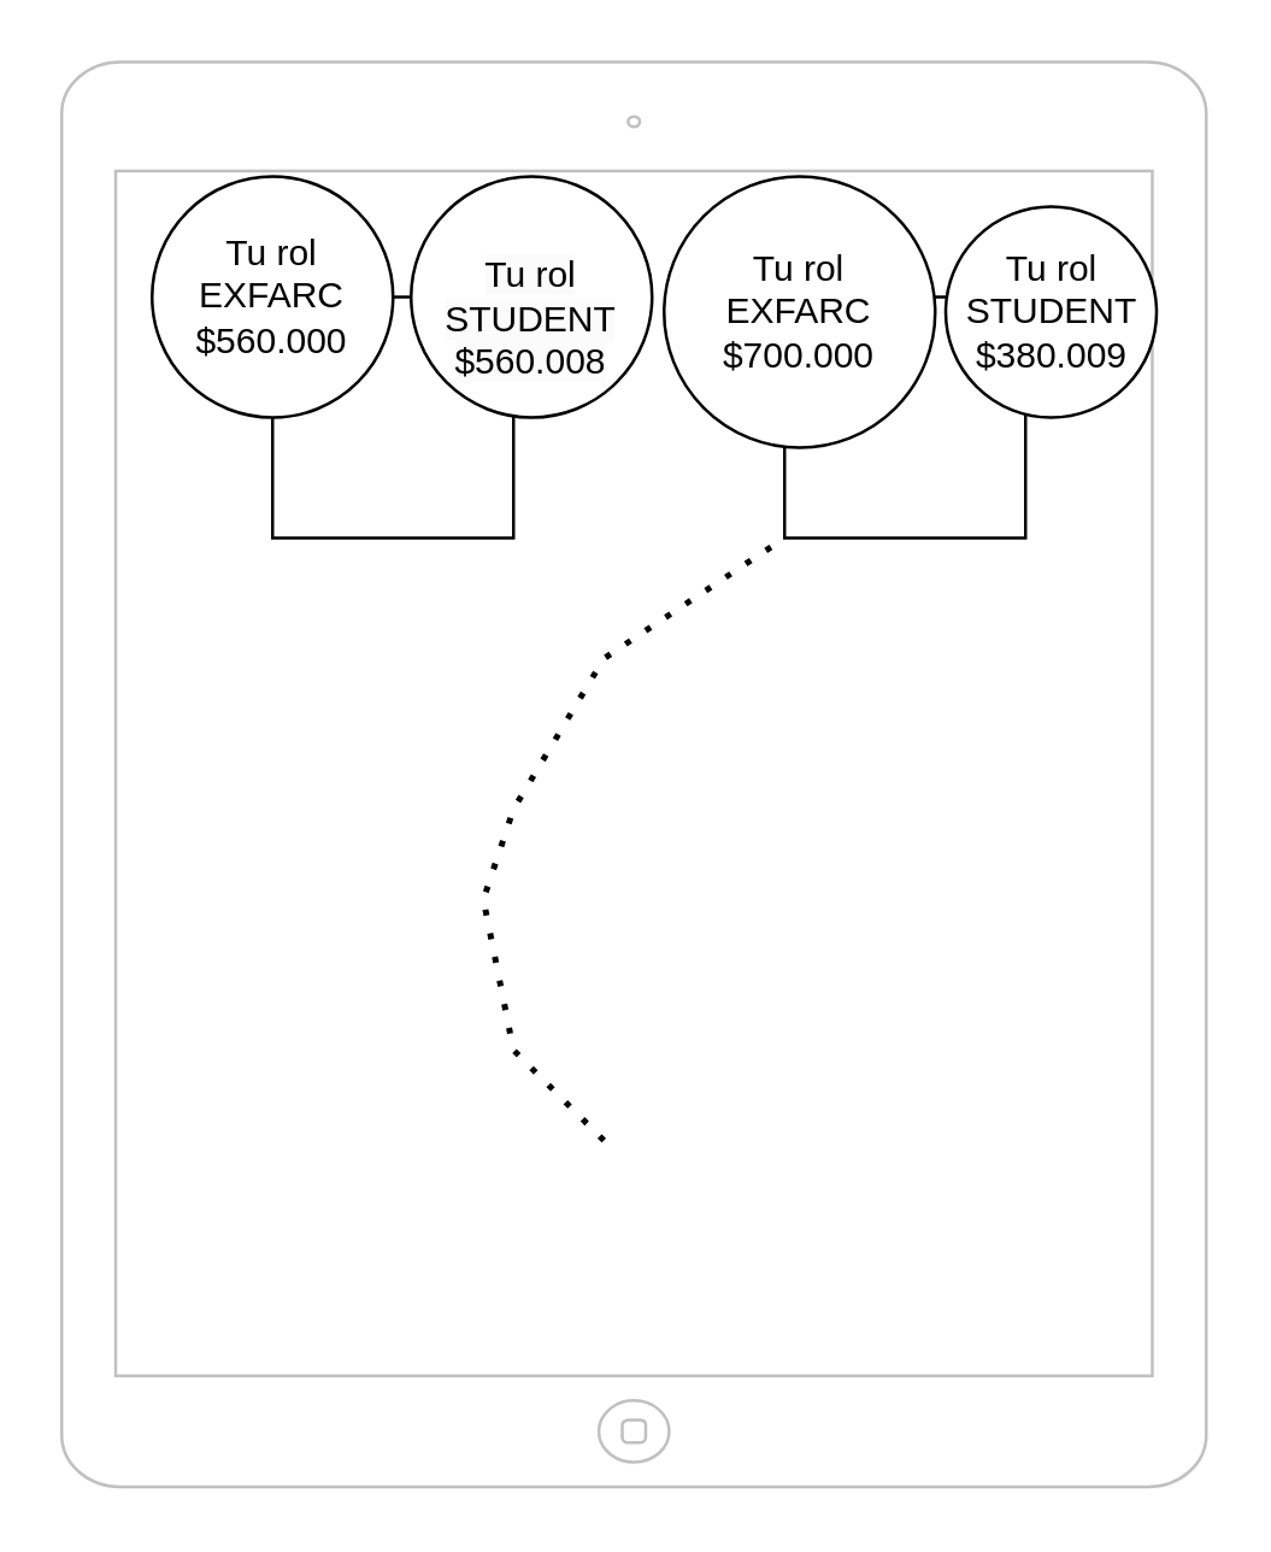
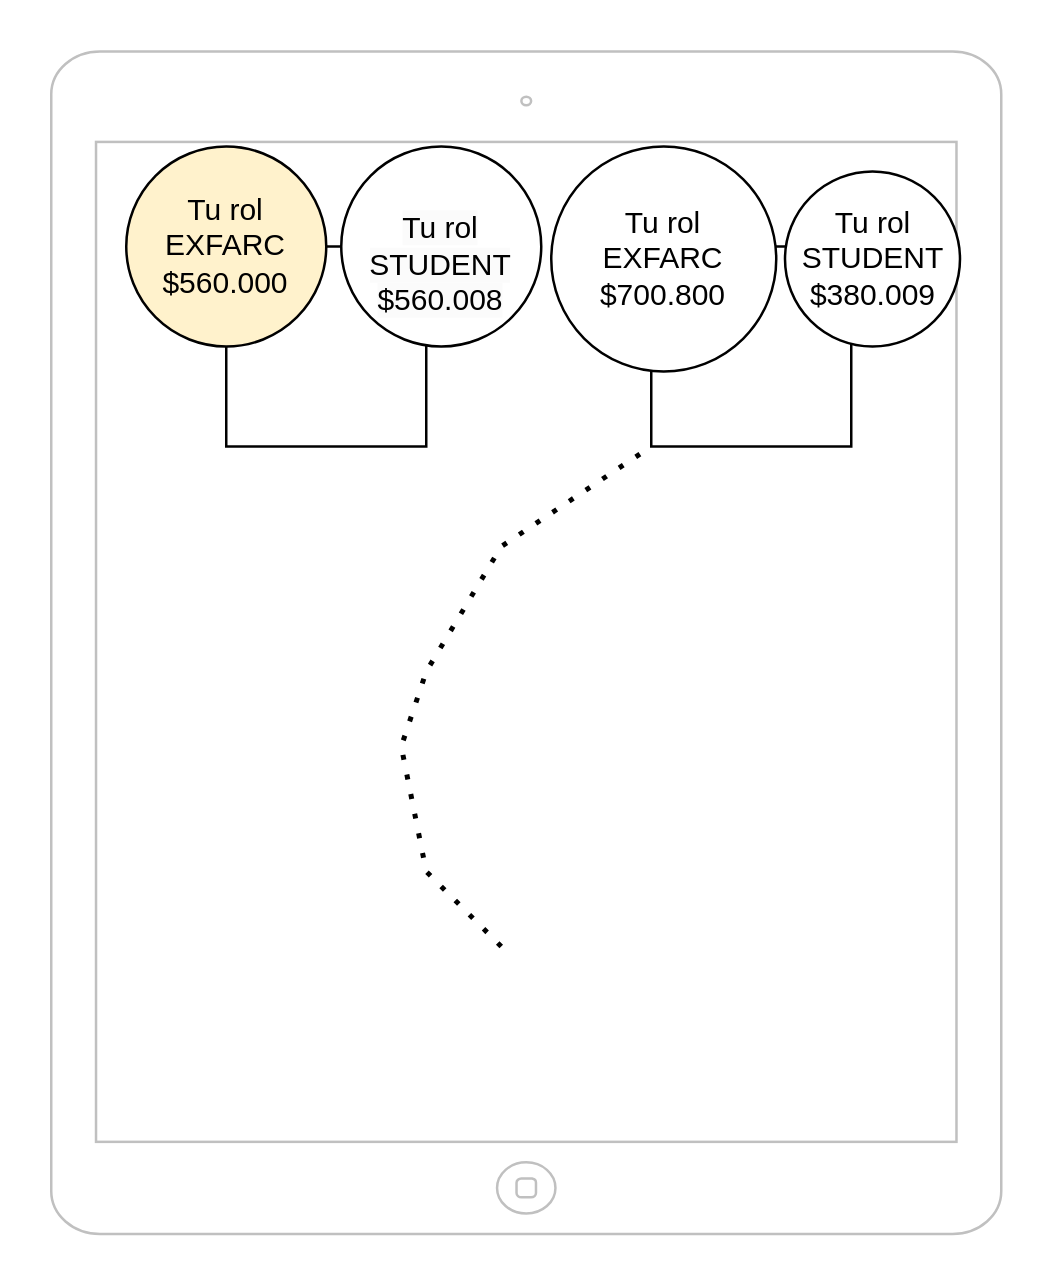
- <mxCell id="5" value="Tu rol&lt;br&gt;EXFARC&lt;br&gt;$560.000" style="ellipse;whiteSpace=wrap;html=1;aspect=fixed;" vertex="1" parent="1"><mxGeometry x="50" y="58" width="80" height="80" as="geometry" /></mxCell>
+ <mxCell id="5" value="Tu rol&lt;br&gt;EXFARC&lt;br&gt;$560.000" style="ellipse;whiteSpace=wrap;html=1;aspect=fixed;fillColor=#fff2cc;" vertex="1" parent="1"><mxGeometry x="50" y="58" width="80" height="80" as="geometry" /></mxCell>
- <mxCell id="9" value="Tu rol&lt;br style=&quot;border-color: var(--border-color);&quot;&gt;EXFARC&lt;br&gt;$700.000" style="ellipse;whiteSpace=wrap;html=1;aspect=fixed;" vertex="1" parent="1"><mxGeometry x="220" y="58" width="90" height="90" as="geometry" /></mxCell>
+ <mxCell id="9" value="Tu rol&lt;br style=&quot;border-color: var(--border-color);&quot;&gt;EXFARC&lt;br&gt;$700.800" style="ellipse;whiteSpace=wrap;html=1;aspect=fixed;" vertex="1" parent="1"><mxGeometry x="220" y="58" width="90" height="90" as="geometry" /></mxCell>
